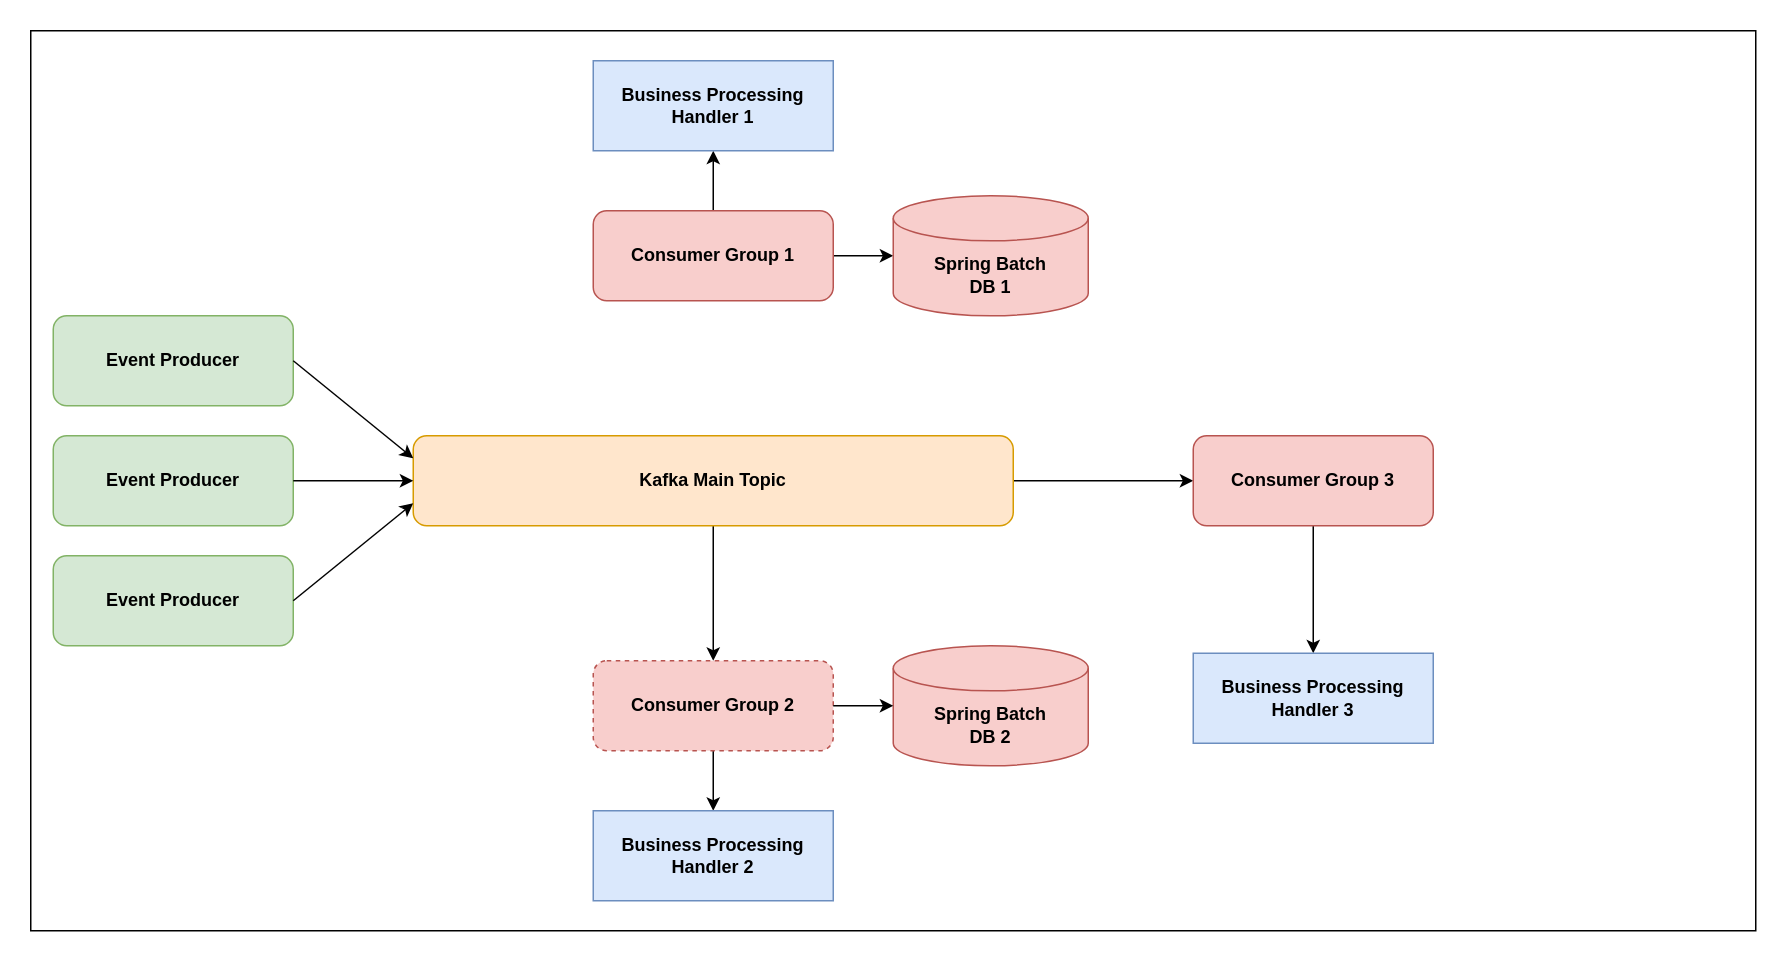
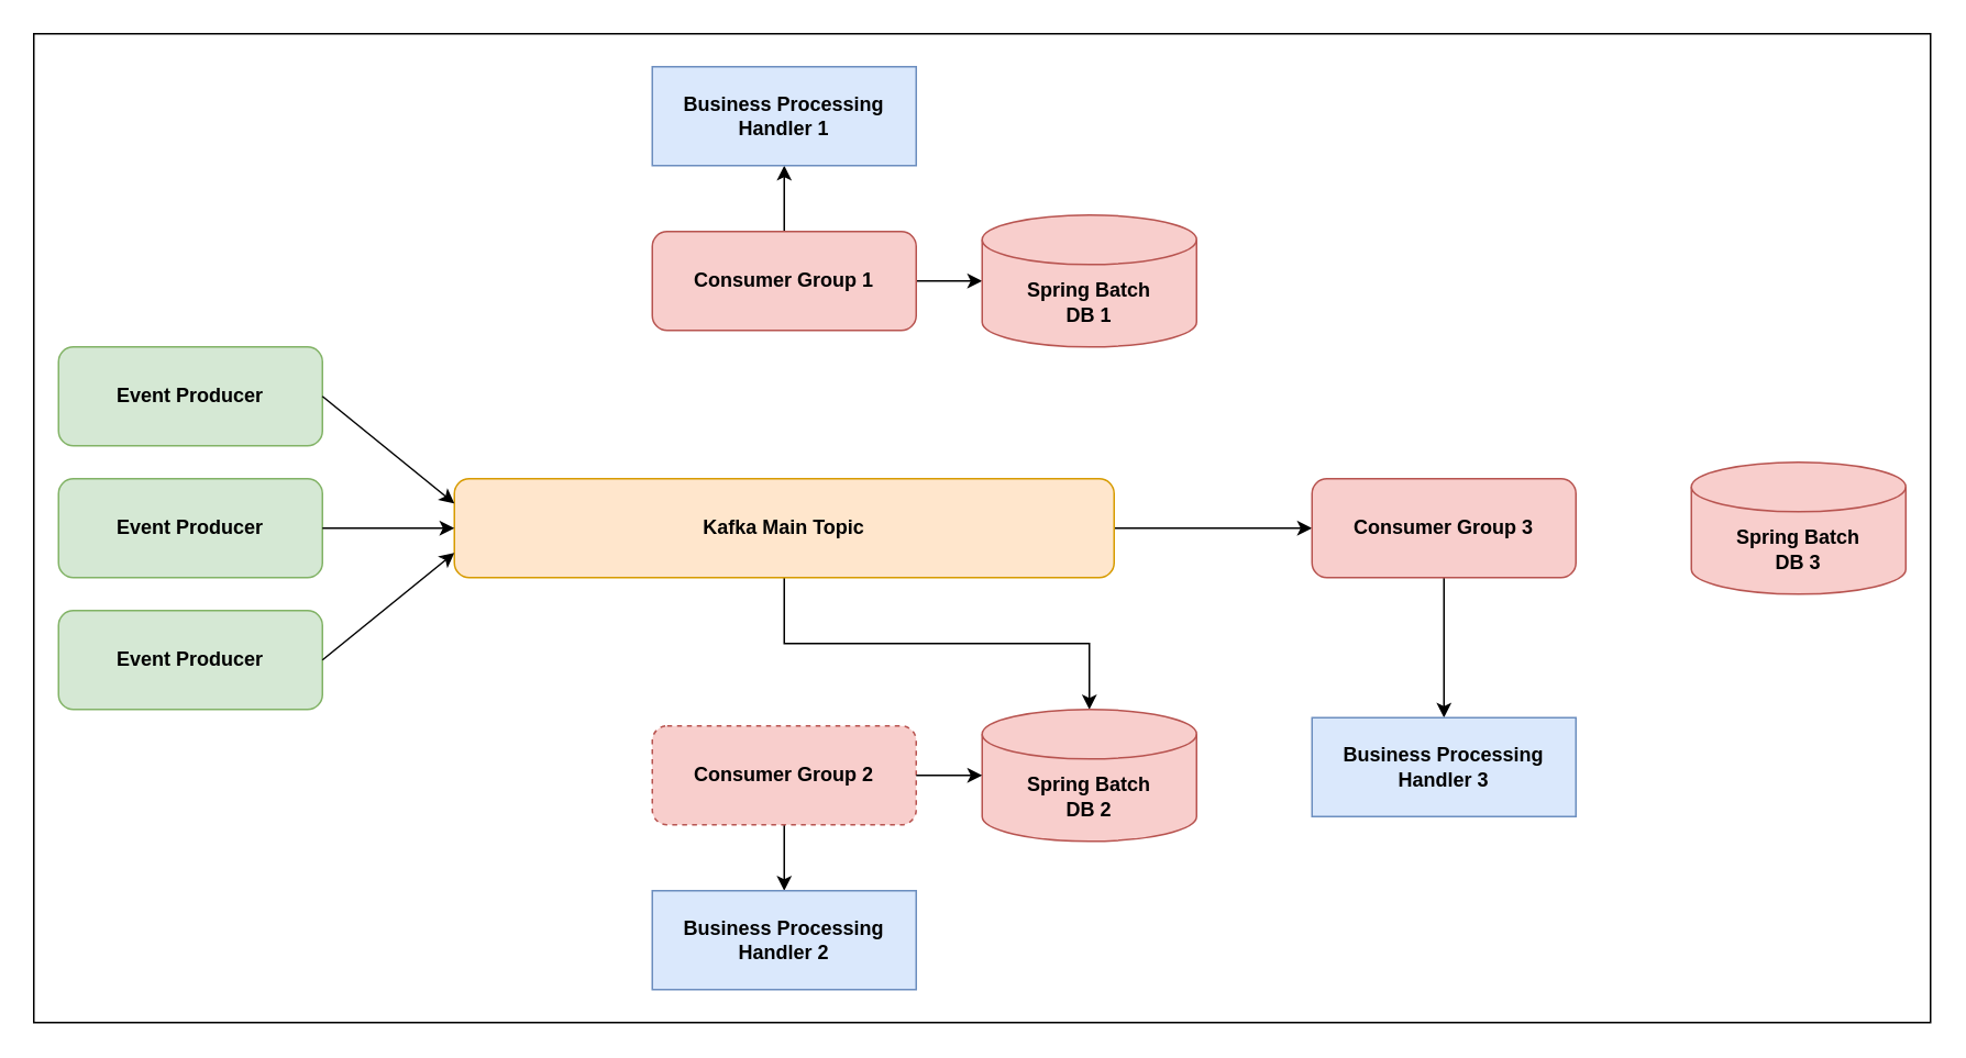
+ <mxCell id="22" value="Spring Batch&lt;br&gt;DB 3" style="shape=cylinder3;whiteSpace=wrap;html=1;boundedLbl=1;backgroundOutline=1;size=15;fillColor=#f8cecc;strokeColor=#b85450;fontStyle=1" vertex="1" parent="1"><mxGeometry x="1025" y="280" width="130" height="80" as="geometry" /></mxCell>
- <mxCell id="6" style="edgeStyle=orthogonalEdgeStyle;rounded=0;orthogonalLoop=1;jettySize=auto;html=1;entryX=0.5;entryY=0;entryDx=0;entryDy=0;" edge="1" parent="1" source="8" target="17"><mxGeometry relative="1" as="geometry" /></mxCell>
+ <mxCell id="6" style="edgeStyle=orthogonalEdgeStyle;rounded=0;orthogonalLoop=1;jettySize=auto;html=1;" edge="1" parent="1" source="8" target="18"><mxGeometry relative="1" as="geometry" /></mxCell>
